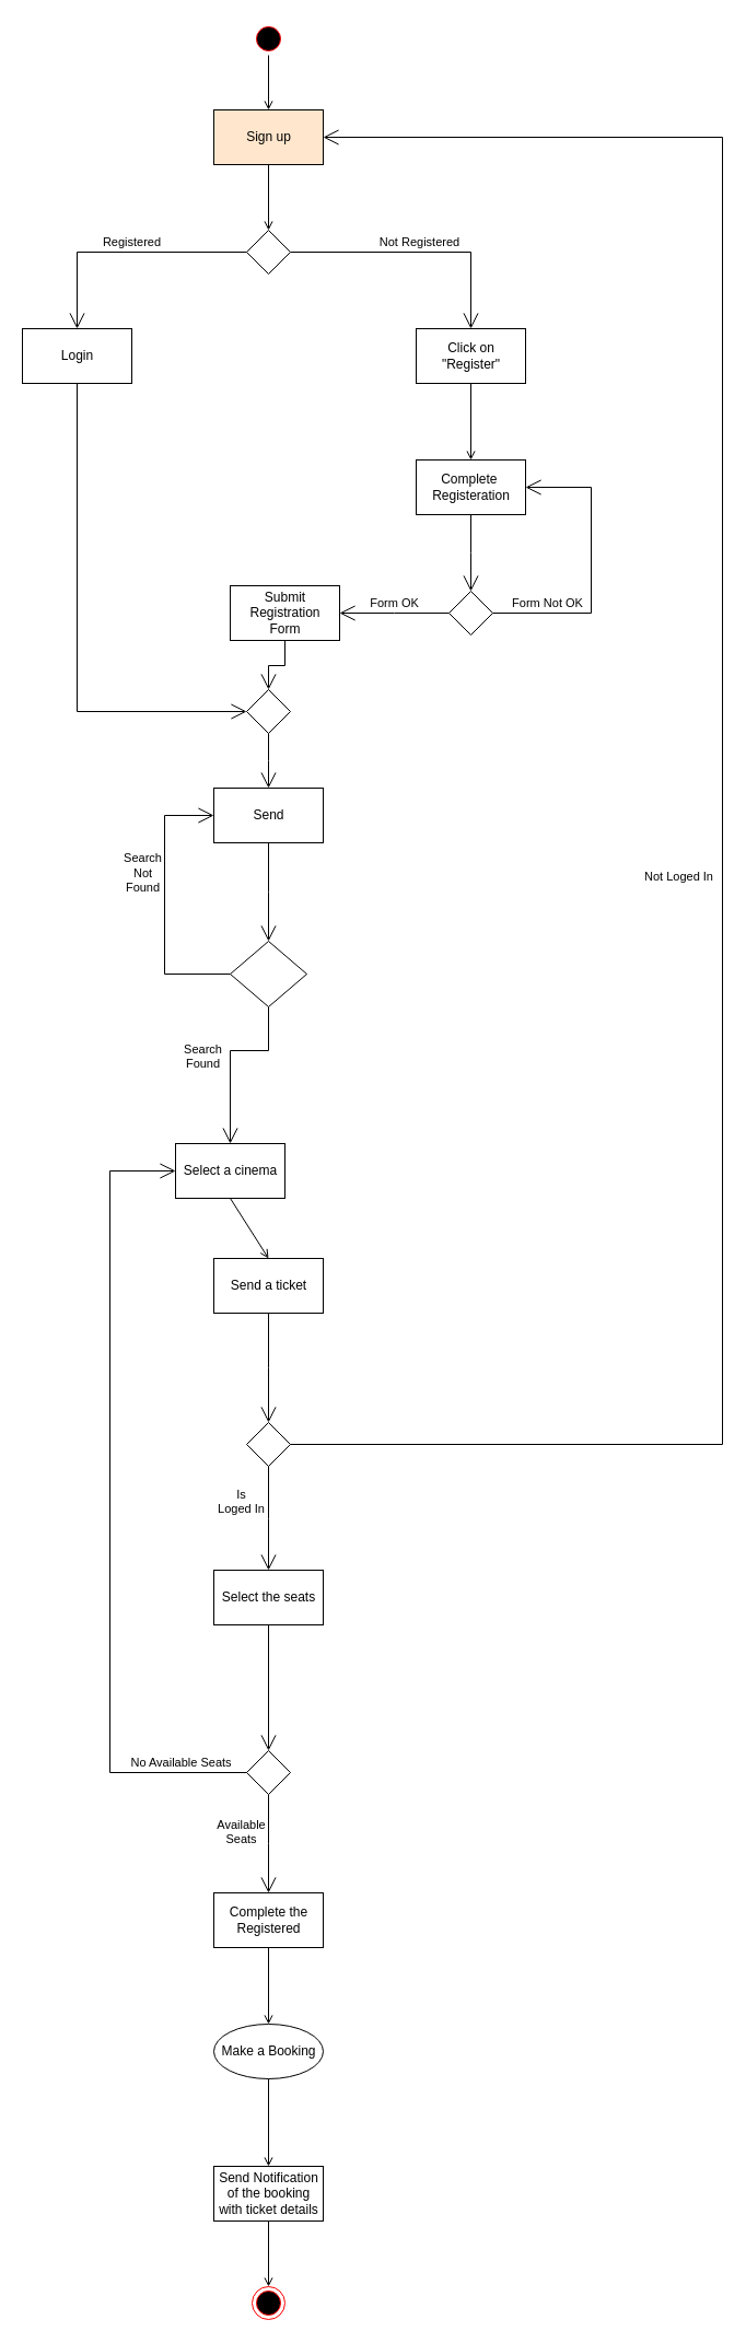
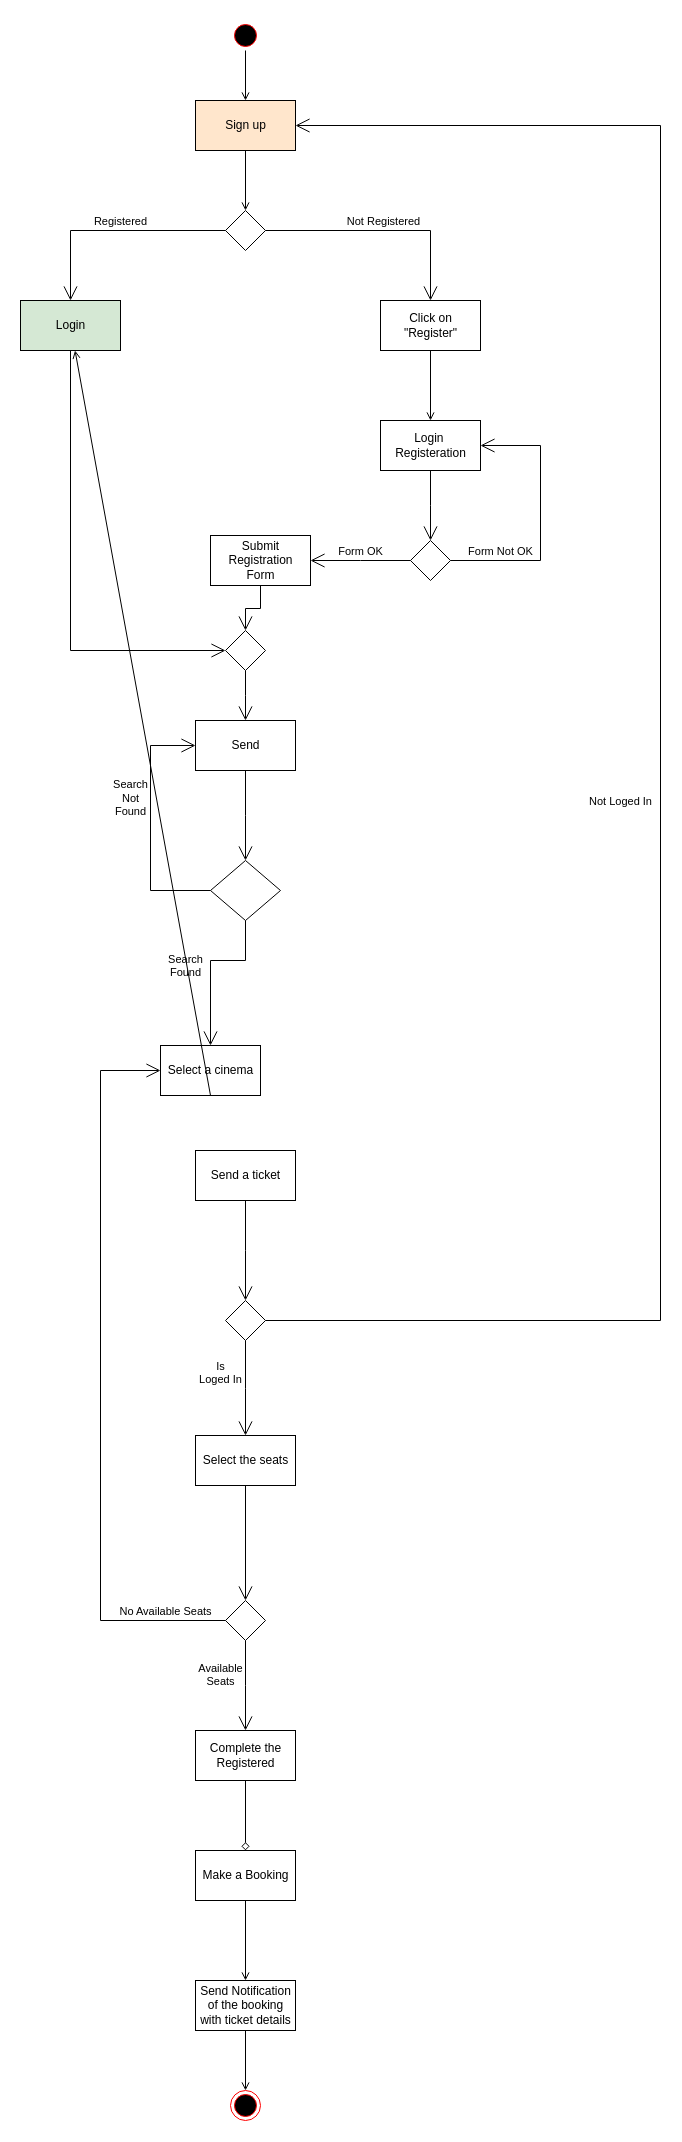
- <mxCell id="6" value="Login" style="html=1;dashed=0;whitespace=wrap;" vertex="1" parent="1"><mxGeometry x="20" y="300" width="100" height="50" as="geometry" /></mxCell>
+ <mxCell id="6" value="Login" style="html=1;dashed=0;whitespace=wrap;fillColor=#d5e8d4;" vertex="1" parent="1"><mxGeometry x="20" y="300" width="100" height="50" as="geometry" /></mxCell>
- <mxCell id="8" value="Complete&amp;nbsp;&lt;br&gt;Registeration" style="html=1;dashed=0;whitespace=wrap;" vertex="1" parent="1"><mxGeometry x="380" y="420" width="100" height="50" as="geometry" /></mxCell>
+ <mxCell id="8" value="Login&amp;nbsp;&lt;br&gt;Registeration" style="html=1;dashed=0;whitespace=wrap;" vertex="1" parent="1"><mxGeometry x="380" y="420" width="100" height="50" as="geometry" /></mxCell>
- <mxCell id="22" value="" style="endArrow=open;html=1;rounded=0;align=center;verticalAlign=top;endFill=0;labelBackgroundColor=none;endSize=6;exitX=0.5;exitY=1;exitDx=0;exitDy=0;entryX=0.5;entryY=0;entryDx=0;entryDy=0;" edge="1" parent="1" source="20" target="21"><mxGeometry relative="1" as="geometry"><mxPoint x="390" y="1110" as="sourcePoint" /><mxPoint x="550" y="1110" as="targetPoint" /></mxGeometry></mxCell>
+ <mxCell id="22" value="" style="endArrow=open;html=1;rounded=0;align=center;verticalAlign=top;endFill=0;labelBackgroundColor=none;endSize=6;exitX=0.5;exitY=1;exitDx=0;exitDy=0;" edge="1" parent="1" source="20" target="6"><mxGeometry relative="1" as="geometry"><mxPoint x="390" y="1110" as="sourcePoint" /><mxPoint x="550" y="1110" as="targetPoint" /></mxGeometry></mxCell>
- <mxCell id="42" value="" style="endArrow=open;html=1;rounded=0;align=center;verticalAlign=top;endFill=0;labelBackgroundColor=none;endSize=6;exitX=0.5;exitY=1;exitDx=0;exitDy=0;entryX=0.5;entryY=0;entryDx=0;entryDy=0;" edge="1" parent="1" source="24" target="41"><mxGeometry relative="1" as="geometry"><mxPoint x="410" y="1800" as="sourcePoint" /><mxPoint x="570" y="1800" as="targetPoint" /></mxGeometry></mxCell>
+ <mxCell id="42" value="" style="endArrow=diamond;html=1;rounded=0;align=center;verticalAlign=top;endFill=0;labelBackgroundColor=none;endSize=6;exitX=0.5;exitY=1;exitDx=0;exitDy=0;entryX=0.5;entryY=0;entryDx=0;entryDy=0;" edge="1" parent="1" source="24" target="41"><mxGeometry relative="1" as="geometry"><mxPoint x="410" y="1800" as="sourcePoint" /><mxPoint x="570" y="1800" as="targetPoint" /></mxGeometry></mxCell>
- <mxCell id="41" value="Make a Booking" style="ellipse;html=1;dashed=0;whitespace=wrap;" vertex="1" parent="1"><mxGeometry x="195" y="1850" width="100" height="50" as="geometry" /></mxCell>
+ <mxCell id="41" value="Make a Booking" style="html=1;dashed=0;whitespace=wrap;" vertex="1" parent="1"><mxGeometry x="195" y="1850" width="100" height="50" as="geometry" /></mxCell>
